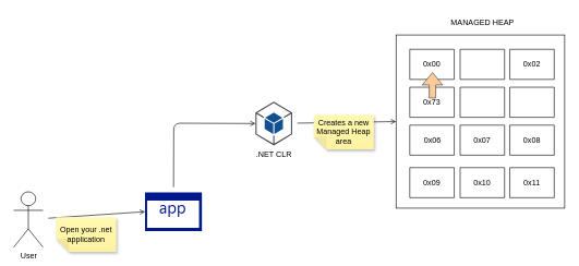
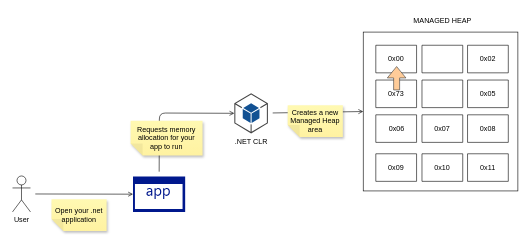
+ <mxCell id="12" value="0x05" style="text;html=1;strokeColor=none;fillColor=none;align=center;verticalAlign=middle;whiteSpace=wrap;rounded=0;" vertex="1" parent="1"><mxGeometry x="783" y="141" width="60" height="30" as="geometry" /></mxCell>
+ <mxCell id="32" value="Requests memory allocation for your app to run" style="shape=note;whiteSpace=wrap;html=1;backgroundOutline=1;fontColor=#000000;darkOpacity=0.05;fillColor=#FFF9B2;strokeColor=none;fillStyle=solid;direction=west;gradientDirection=north;gradientColor=#FFF2A1;shadow=1;size=20;pointerEvents=1;" vertex="1" parent="1"><mxGeometry x="217" y="201" width="120" height="58" as="geometry" /></mxCell>
- <mxCell id="26" value="User" style="shape=umlActor;verticalLabelPosition=bottom;verticalAlign=top;html=1;outlineConnect=0;" vertex="1" parent="1"><mxGeometry x="20" y="293" width="45" height="85" as="geometry" /></mxCell>
+ <mxCell id="26" value="User" style="shape=umlActor;verticalLabelPosition=bottom;verticalAlign=top;html=1;outlineConnect=0;" vertex="1" parent="1"><mxGeometry x="20" y="293" width="30" height="60" as="geometry" /></mxCell>
